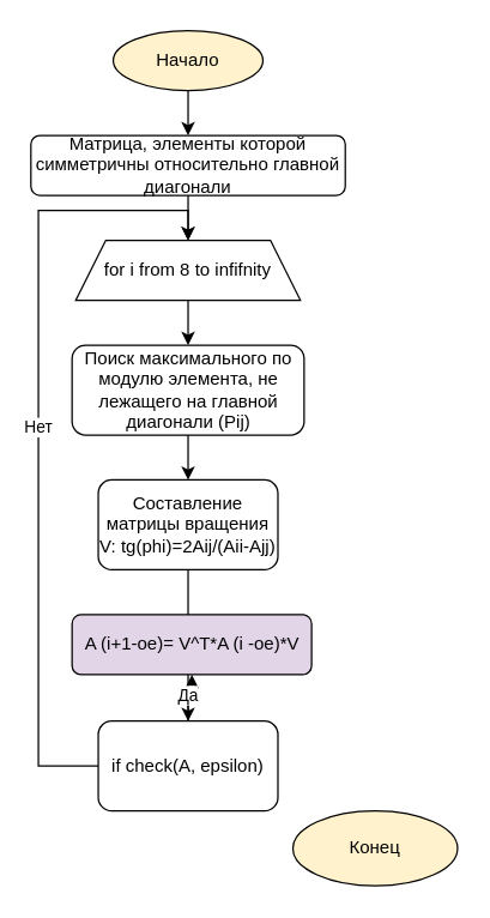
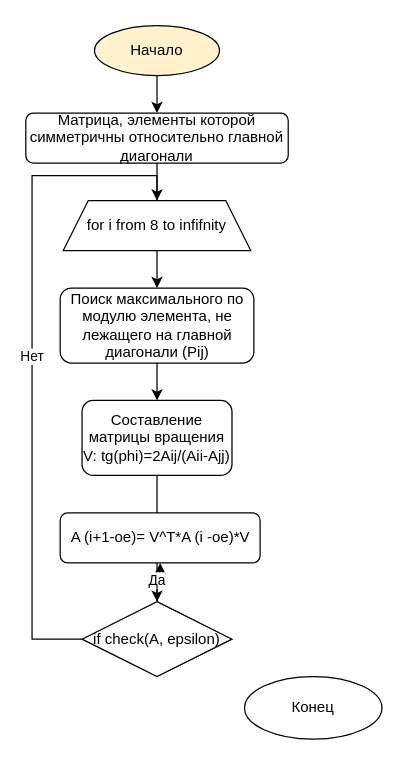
- <mxCell id="10" value="A (i+1-ое)= V^T*A (i -ое)*V" style="rounded=1;whiteSpace=wrap;html=1;fillColor=#e1d5e7;" vertex="1" parent="1"><mxGeometry x="47.5" y="410" width="160" height="40" as="geometry" /></mxCell>
+ <mxCell id="10" value="A (i+1-ое)= V^T*A (i -ое)*V" style="rounded=1;whiteSpace=wrap;html=1;" vertex="1" parent="1"><mxGeometry x="47.5" y="410" width="160" height="40" as="geometry" /></mxCell>
- <mxCell id="14" value="Нет" style="edgeStyle=orthogonalEdgeStyle;rounded=0;orthogonalLoop=1;jettySize=auto;html=1;exitX=0;exitY=0.5;exitDx=0;exitDy=0;entryX=0.5;entryY=0;entryDx=0;entryDy=0;" edge="1" parent="1" source="15" target="12"><mxGeometry relative="1" as="geometry"><Array as="points"><mxPoint x="25" y="511" /><mxPoint x="25" y="140" /><mxPoint x="125" y="140" /></Array></mxGeometry></mxCell>
+ <mxCell id="14" value="Нет" style="edgeStyle=orthogonalEdgeStyle;rounded=0;orthogonalLoop=1;jettySize=auto;html=1;exitX=0;exitY=0.5;exitDx=0;exitDy=0;entryX=0.5;entryY=0;entryDx=0;entryDy=0;endArrow=none;" edge="1" parent="1" source="15" target="12"><mxGeometry relative="1" as="geometry"><Array as="points"><mxPoint x="25" y="511" /><mxPoint x="25" y="140" /><mxPoint x="125" y="140" /></Array></mxGeometry></mxCell>
- <mxCell id="15" value="if check(A, epsilon)" style="whiteSpace=wrap;html=1;rounded=1;" vertex="1" parent="1"><mxGeometry x="65" y="481" width="120" height="60" as="geometry" /></mxCell>
+ <mxCell id="15" value="if check(A, epsilon)" style="rhombus;whiteSpace=wrap;html=1;" vertex="1" parent="1"><mxGeometry x="65" y="481" width="120" height="60" as="geometry" /></mxCell>
- <mxCell id="16" value="Конец" style="ellipse;whiteSpace=wrap;html=1;fillColor=#fff2cc;" vertex="1" parent="1"><mxGeometry x="195" y="541" width="110" height="50" as="geometry" /></mxCell>
+ <mxCell id="16" value="Конец" style="ellipse;whiteSpace=wrap;html=1;" vertex="1" parent="1"><mxGeometry x="195" y="541" width="110" height="50" as="geometry" /></mxCell>
